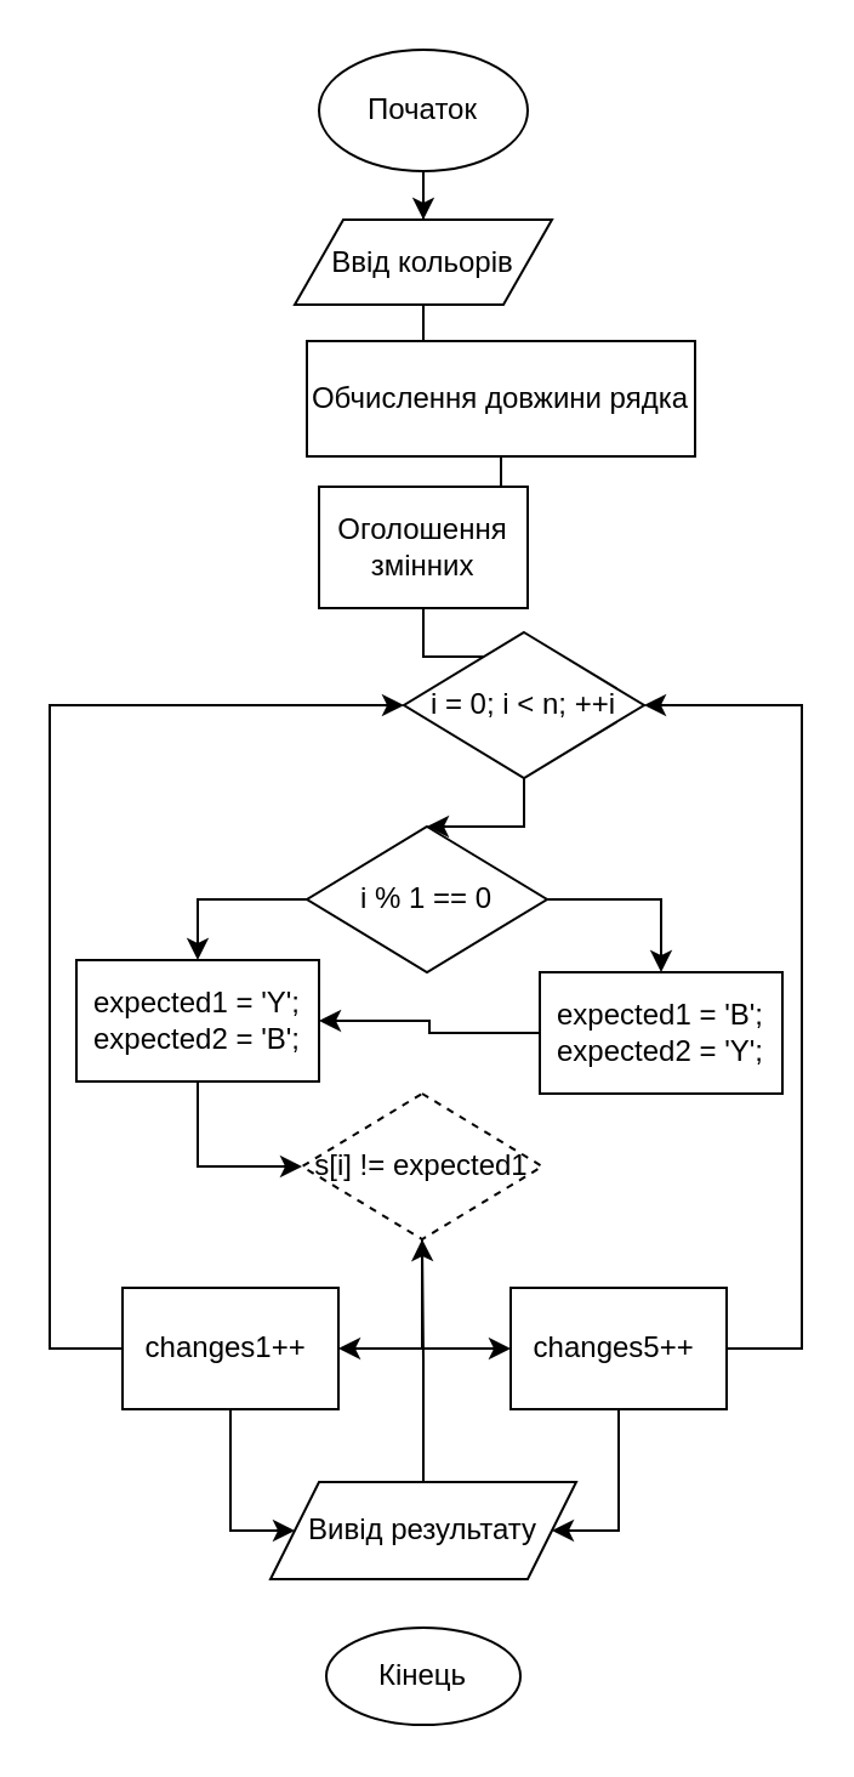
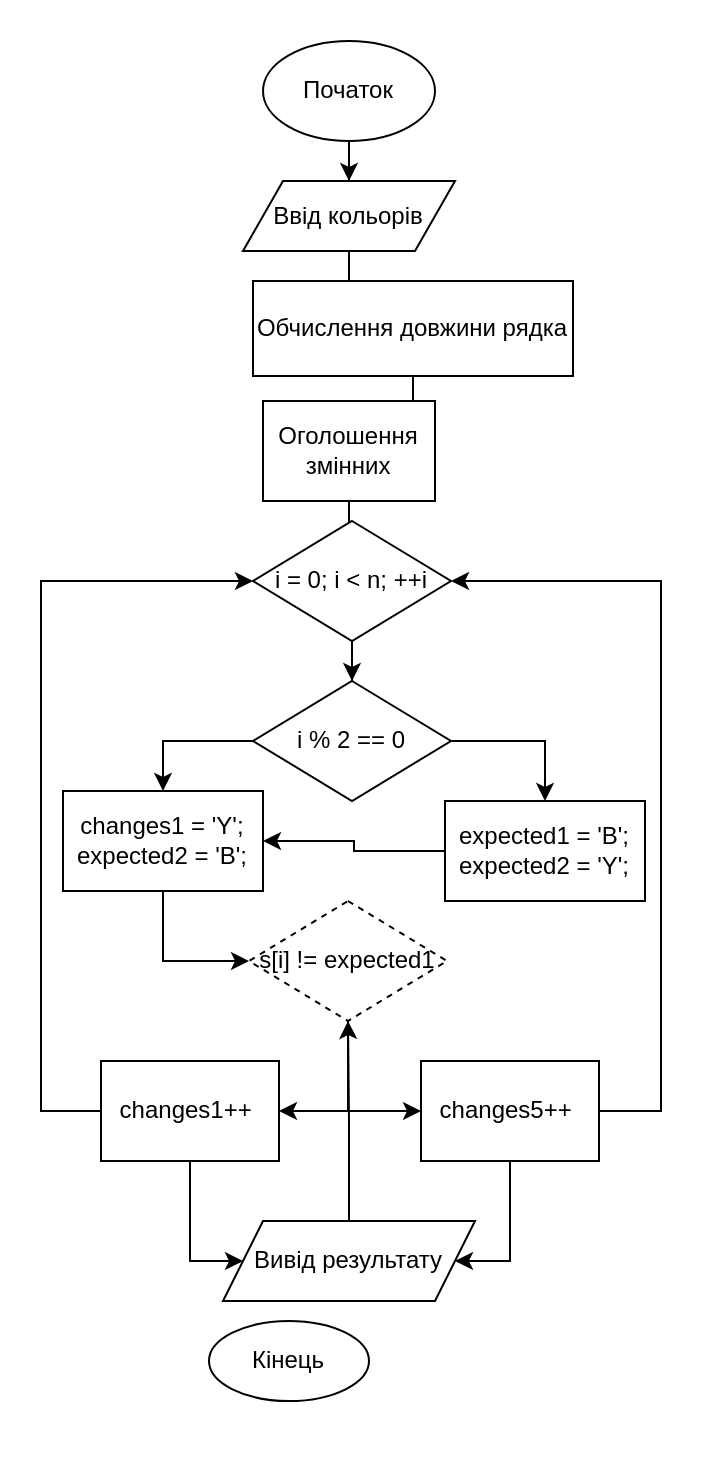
- <mxCell id="11" value="i = 0; i &amp;lt; n; ++i" style="rhombus;whiteSpace=wrap;html=1;" vertex="1" parent="1"><mxGeometry x="166" y="260" width="99" height="60" as="geometry" /></mxCell>
+ <mxCell id="11" value="i = 0; i &amp;lt; n; ++i" style="rhombus;whiteSpace=wrap;html=1;" vertex="1" parent="1"><mxGeometry x="126" y="260" width="99" height="60" as="geometry" /></mxCell>
- <mxCell id="14" value="i % 1 == 0" style="rhombus;whiteSpace=wrap;html=1;" vertex="1" parent="1"><mxGeometry x="126" y="340" width="99" height="60" as="geometry" /></mxCell>
+ <mxCell id="14" value="i % 2 == 0" style="rhombus;whiteSpace=wrap;html=1;" vertex="1" parent="1"><mxGeometry x="126" y="340" width="99" height="60" as="geometry" /></mxCell>
- <mxCell id="18" value="expected1 = &lt;span class=&quot;hljs-string&quot;&gt;'Y'&lt;/span&gt;; expected2 = &lt;span class=&quot;hljs-string&quot;&gt;'B'&lt;/span&gt;;" style="whiteSpace=wrap;html=1;" vertex="1" parent="1"><mxGeometry x="31" y="395" width="100" height="50" as="geometry" /></mxCell>
+ <mxCell id="18" value="changes1 = &lt;span class=&quot;hljs-string&quot;&gt;'Y'&lt;/span&gt;; expected2 = &lt;span class=&quot;hljs-string&quot;&gt;'B'&lt;/span&gt;;" style="whiteSpace=wrap;html=1;" vertex="1" parent="1"><mxGeometry x="31" y="395" width="100" height="50" as="geometry" /></mxCell>
- <mxCell id="30" value="Кінець" style="ellipse;whiteSpace=wrap;html=1;" vertex="1" parent="1"><mxGeometry x="134" y="670" width="80" height="40" as="geometry" /></mxCell>
+ <mxCell id="30" value="Кінець" style="ellipse;whiteSpace=wrap;html=1;" vertex="1" parent="1"><mxGeometry x="104" y="660" width="80" height="40" as="geometry" /></mxCell>
